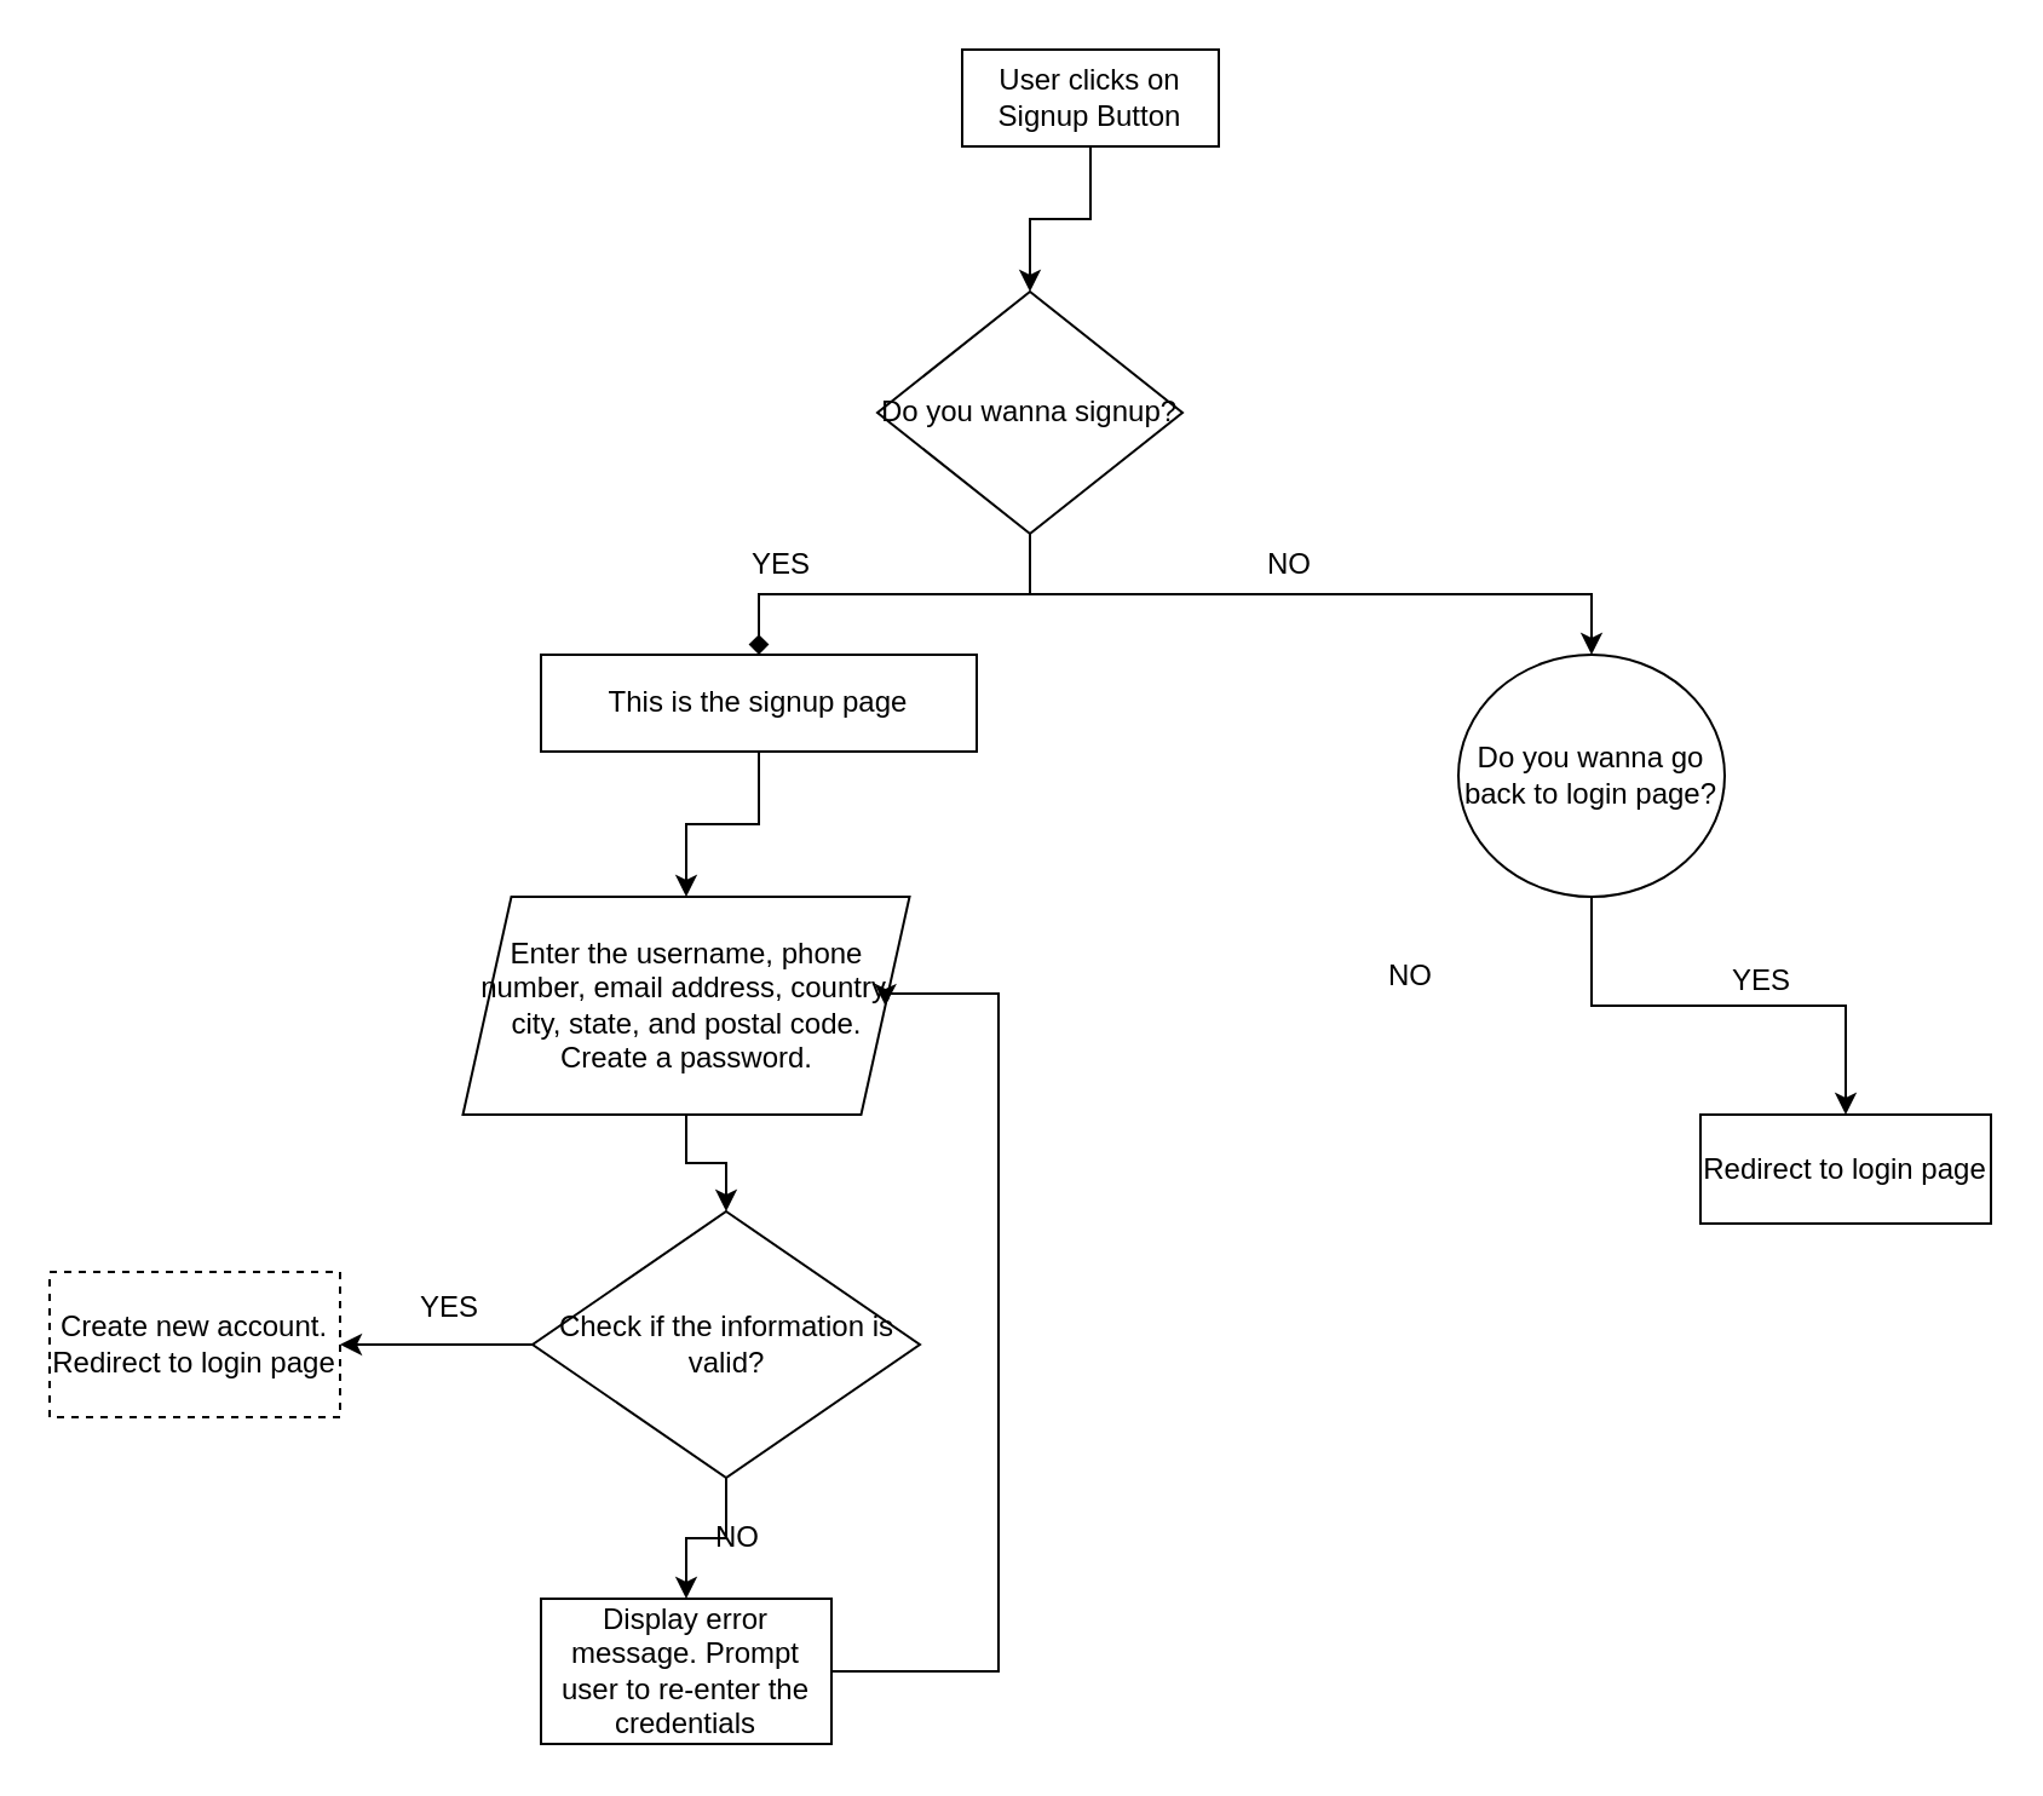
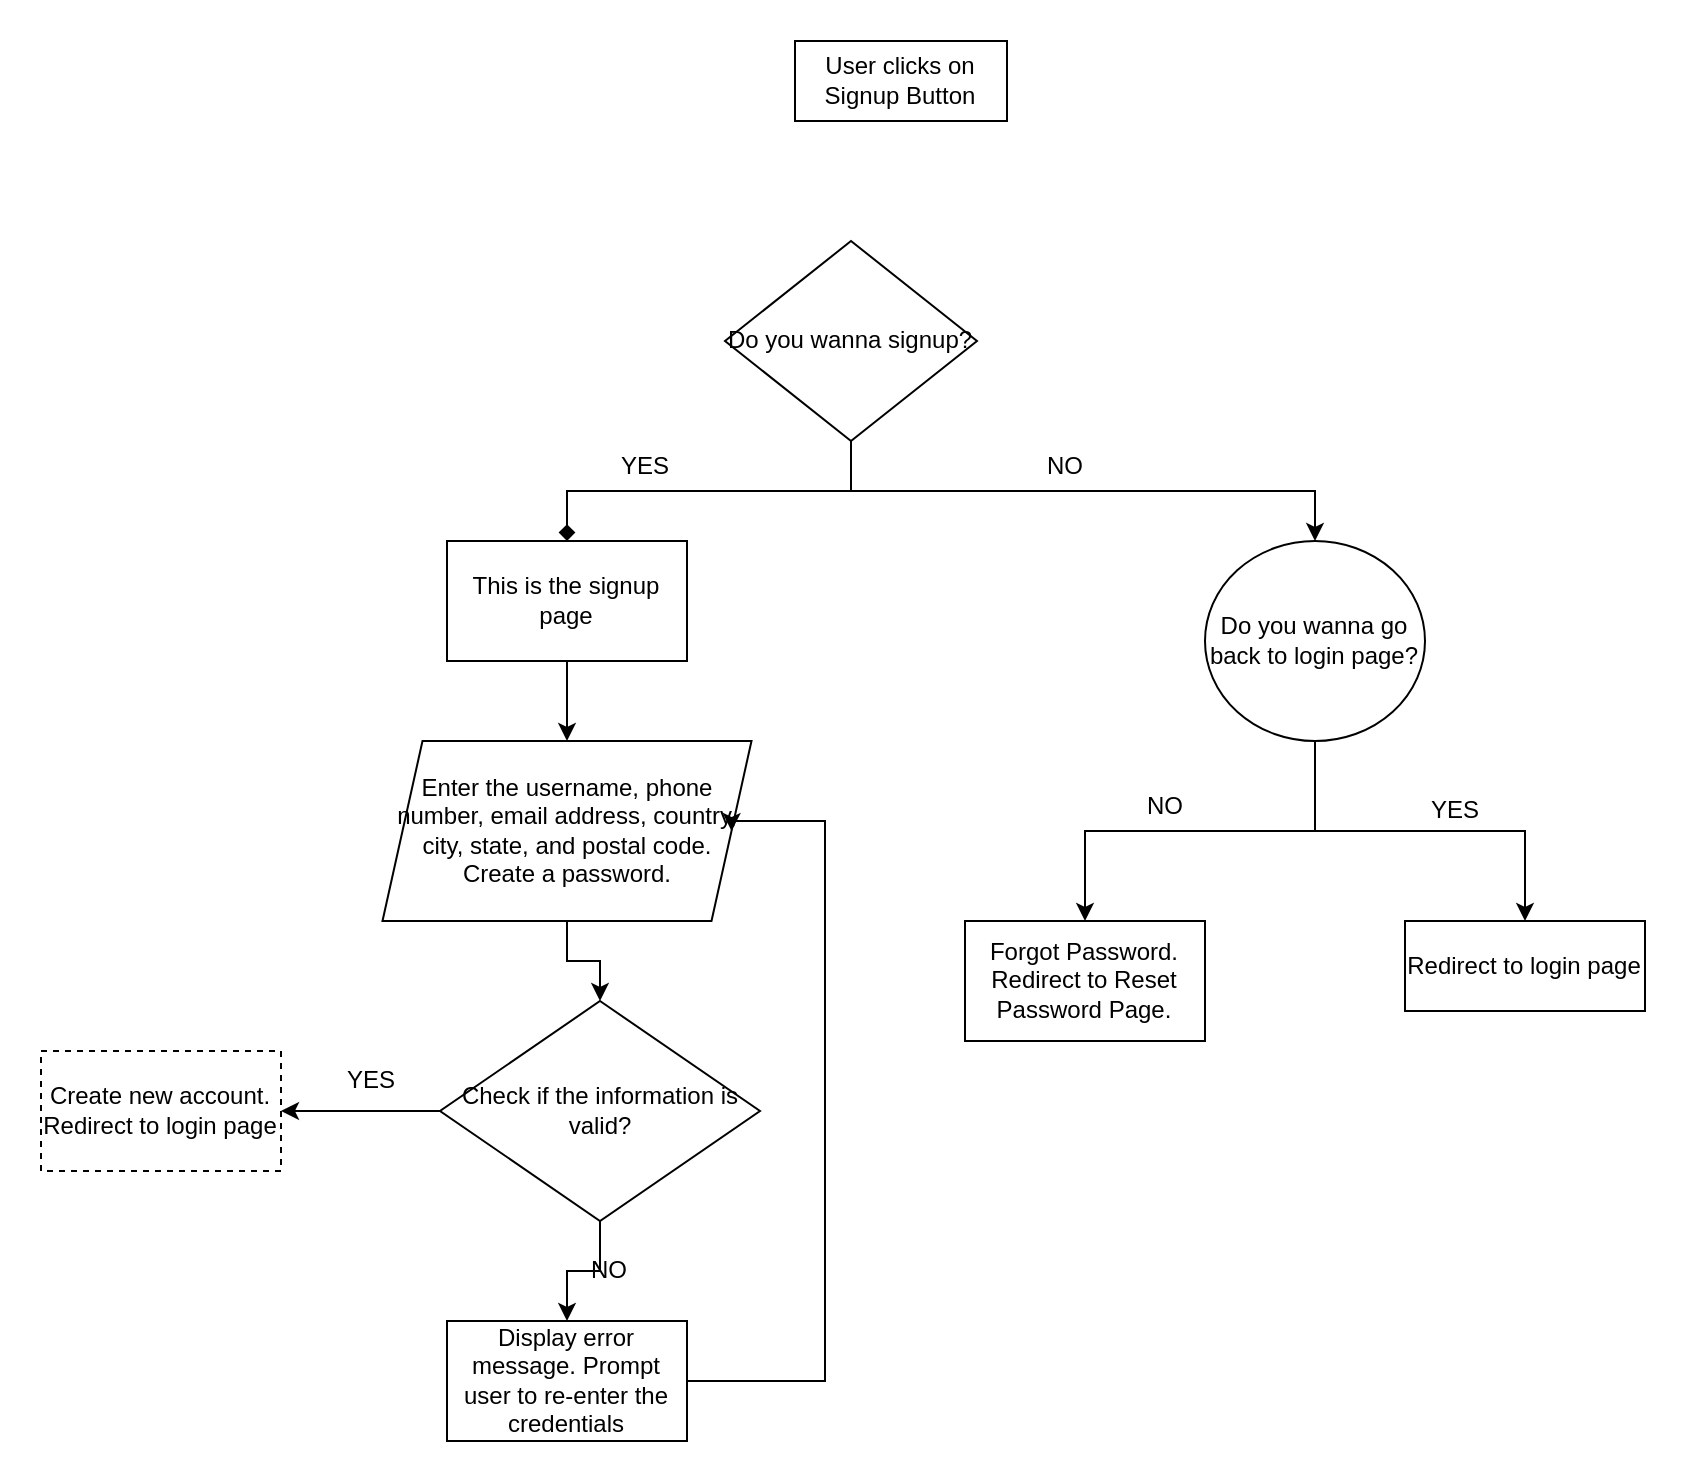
- <mxCell id="2" style="edgeStyle=orthogonalEdgeStyle;rounded=0;orthogonalLoop=1;jettySize=auto;html=1;exitX=0.5;exitY=1;exitDx=0;exitDy=0;entryX=0.5;entryY=0;entryDx=0;entryDy=0;" edge="1" parent="1" source="3" target="18"><mxGeometry relative="1" as="geometry" /></mxCell>
- <mxCell id="7" value="This is the signup page" style="rounded=0;whiteSpace=wrap;html=1;" vertex="1" parent="1"><mxGeometry x="223" y="270" width="180" height="40" as="geometry" /></mxCell>
+ <mxCell id="7" value="This is the signup page" style="rounded=0;whiteSpace=wrap;html=1;" vertex="1" parent="1"><mxGeometry x="223" y="270" width="120" height="60" as="geometry" /></mxCell>
+ <mxCell id="21" style="edgeStyle=orthogonalEdgeStyle;rounded=0;orthogonalLoop=1;jettySize=auto;html=1;exitX=0.5;exitY=1;exitDx=0;exitDy=0;" edge="1" parent="1" source="22" target="24"><mxGeometry relative="1" as="geometry" /></mxCell>
+ <mxCell id="24" value="Forgot Password.&lt;br&gt;Redirect to Reset Password Page." style="rounded=0;whiteSpace=wrap;html=1;" vertex="1" parent="1"><mxGeometry x="482" y="460" width="120" height="60" as="geometry" /></mxCell>
